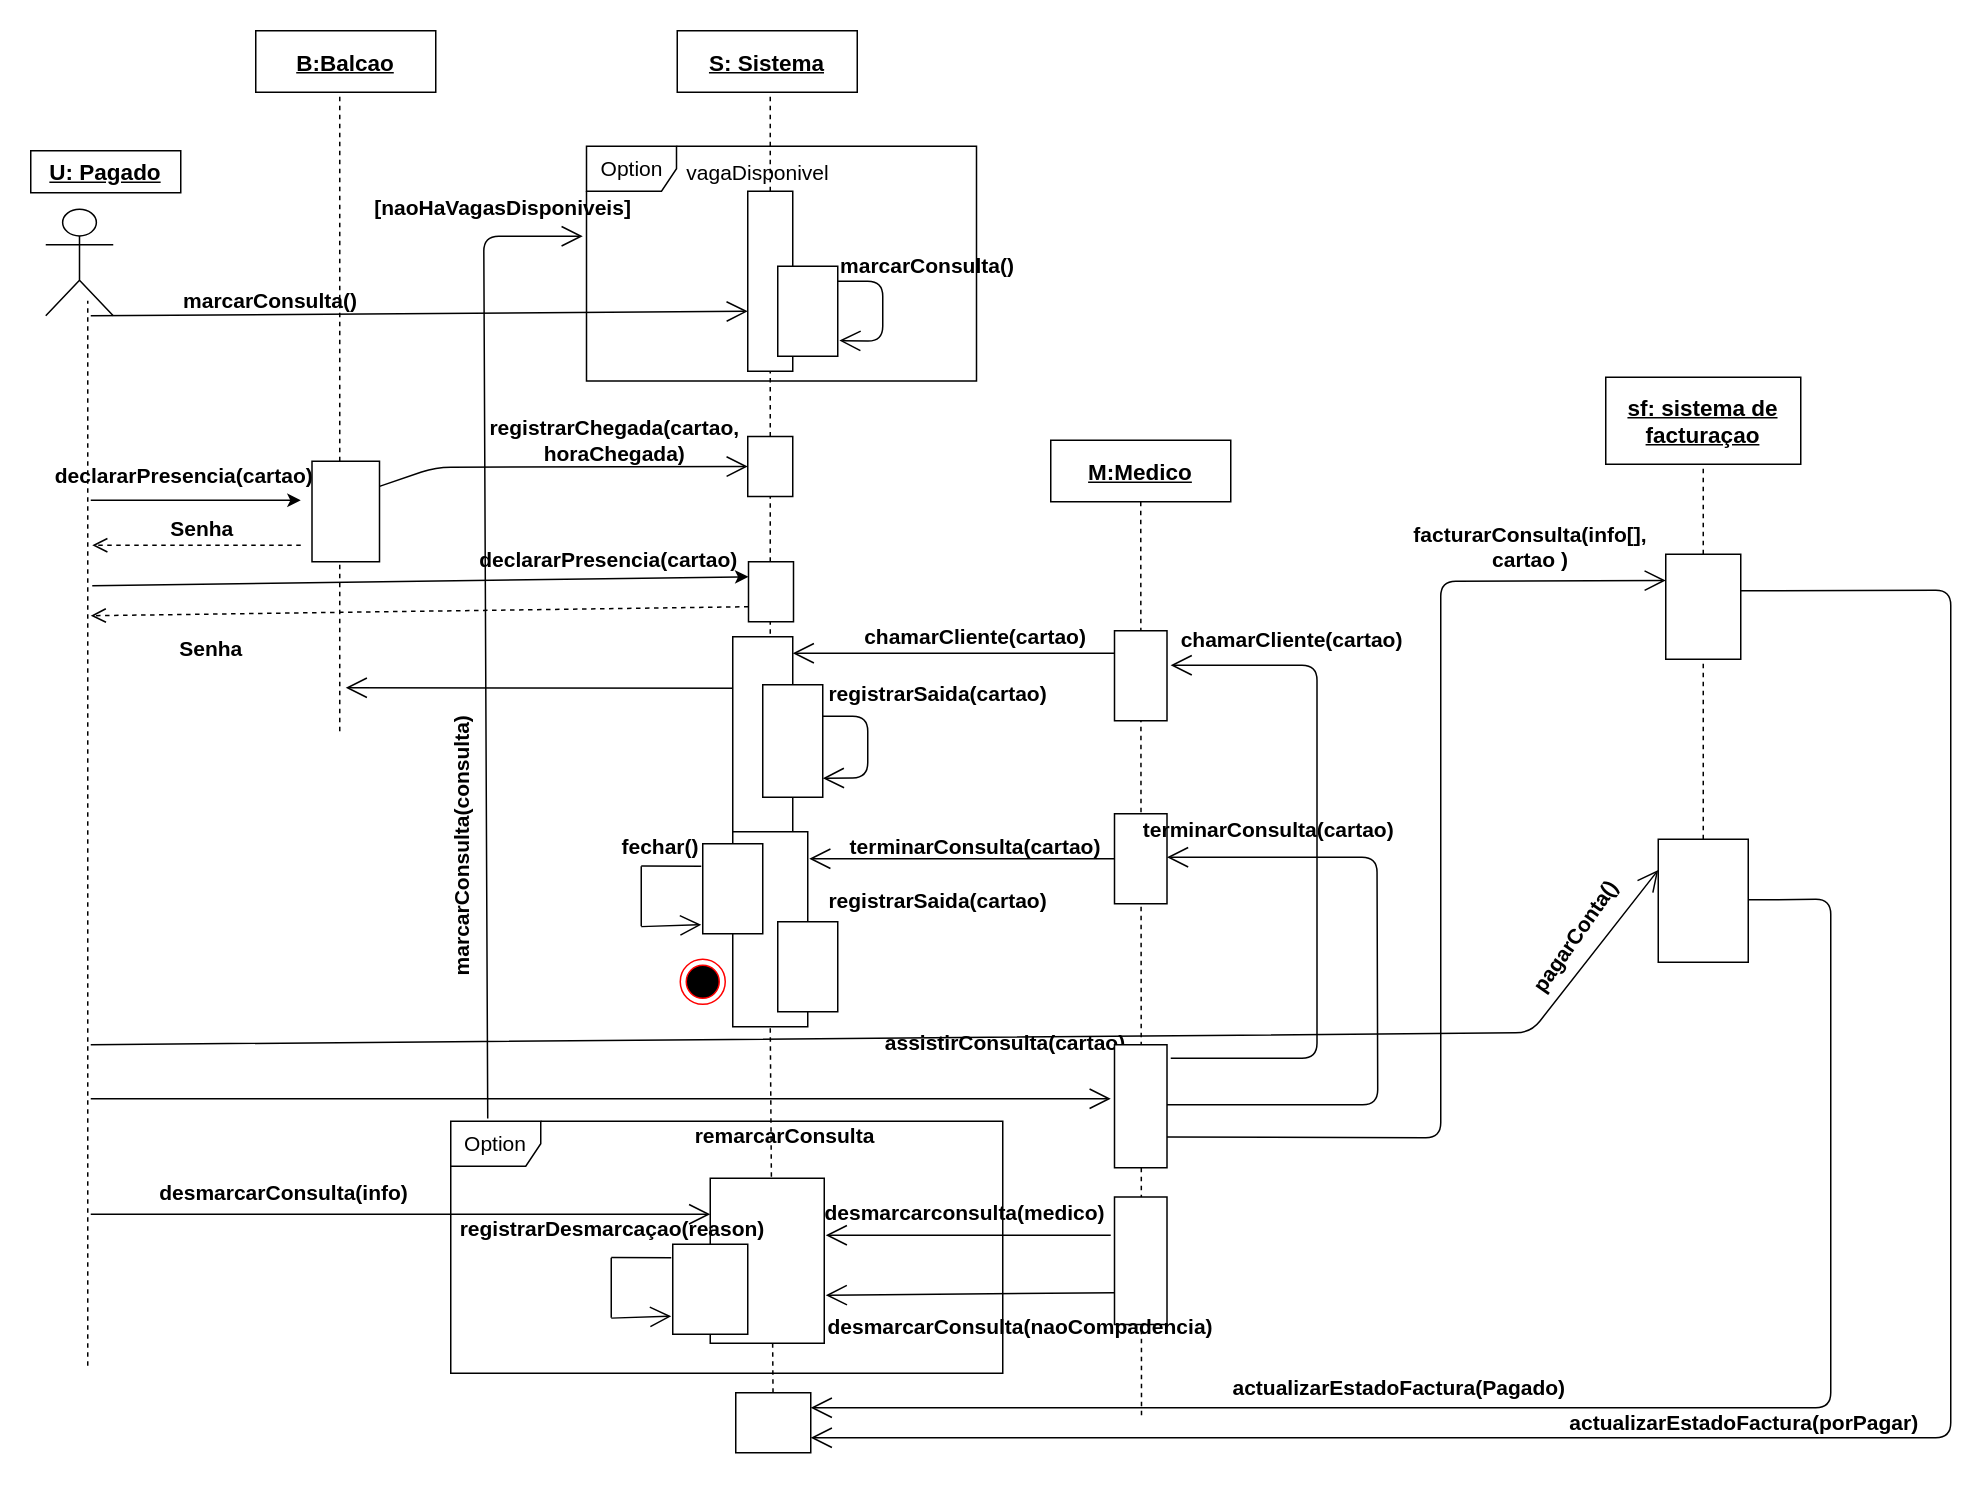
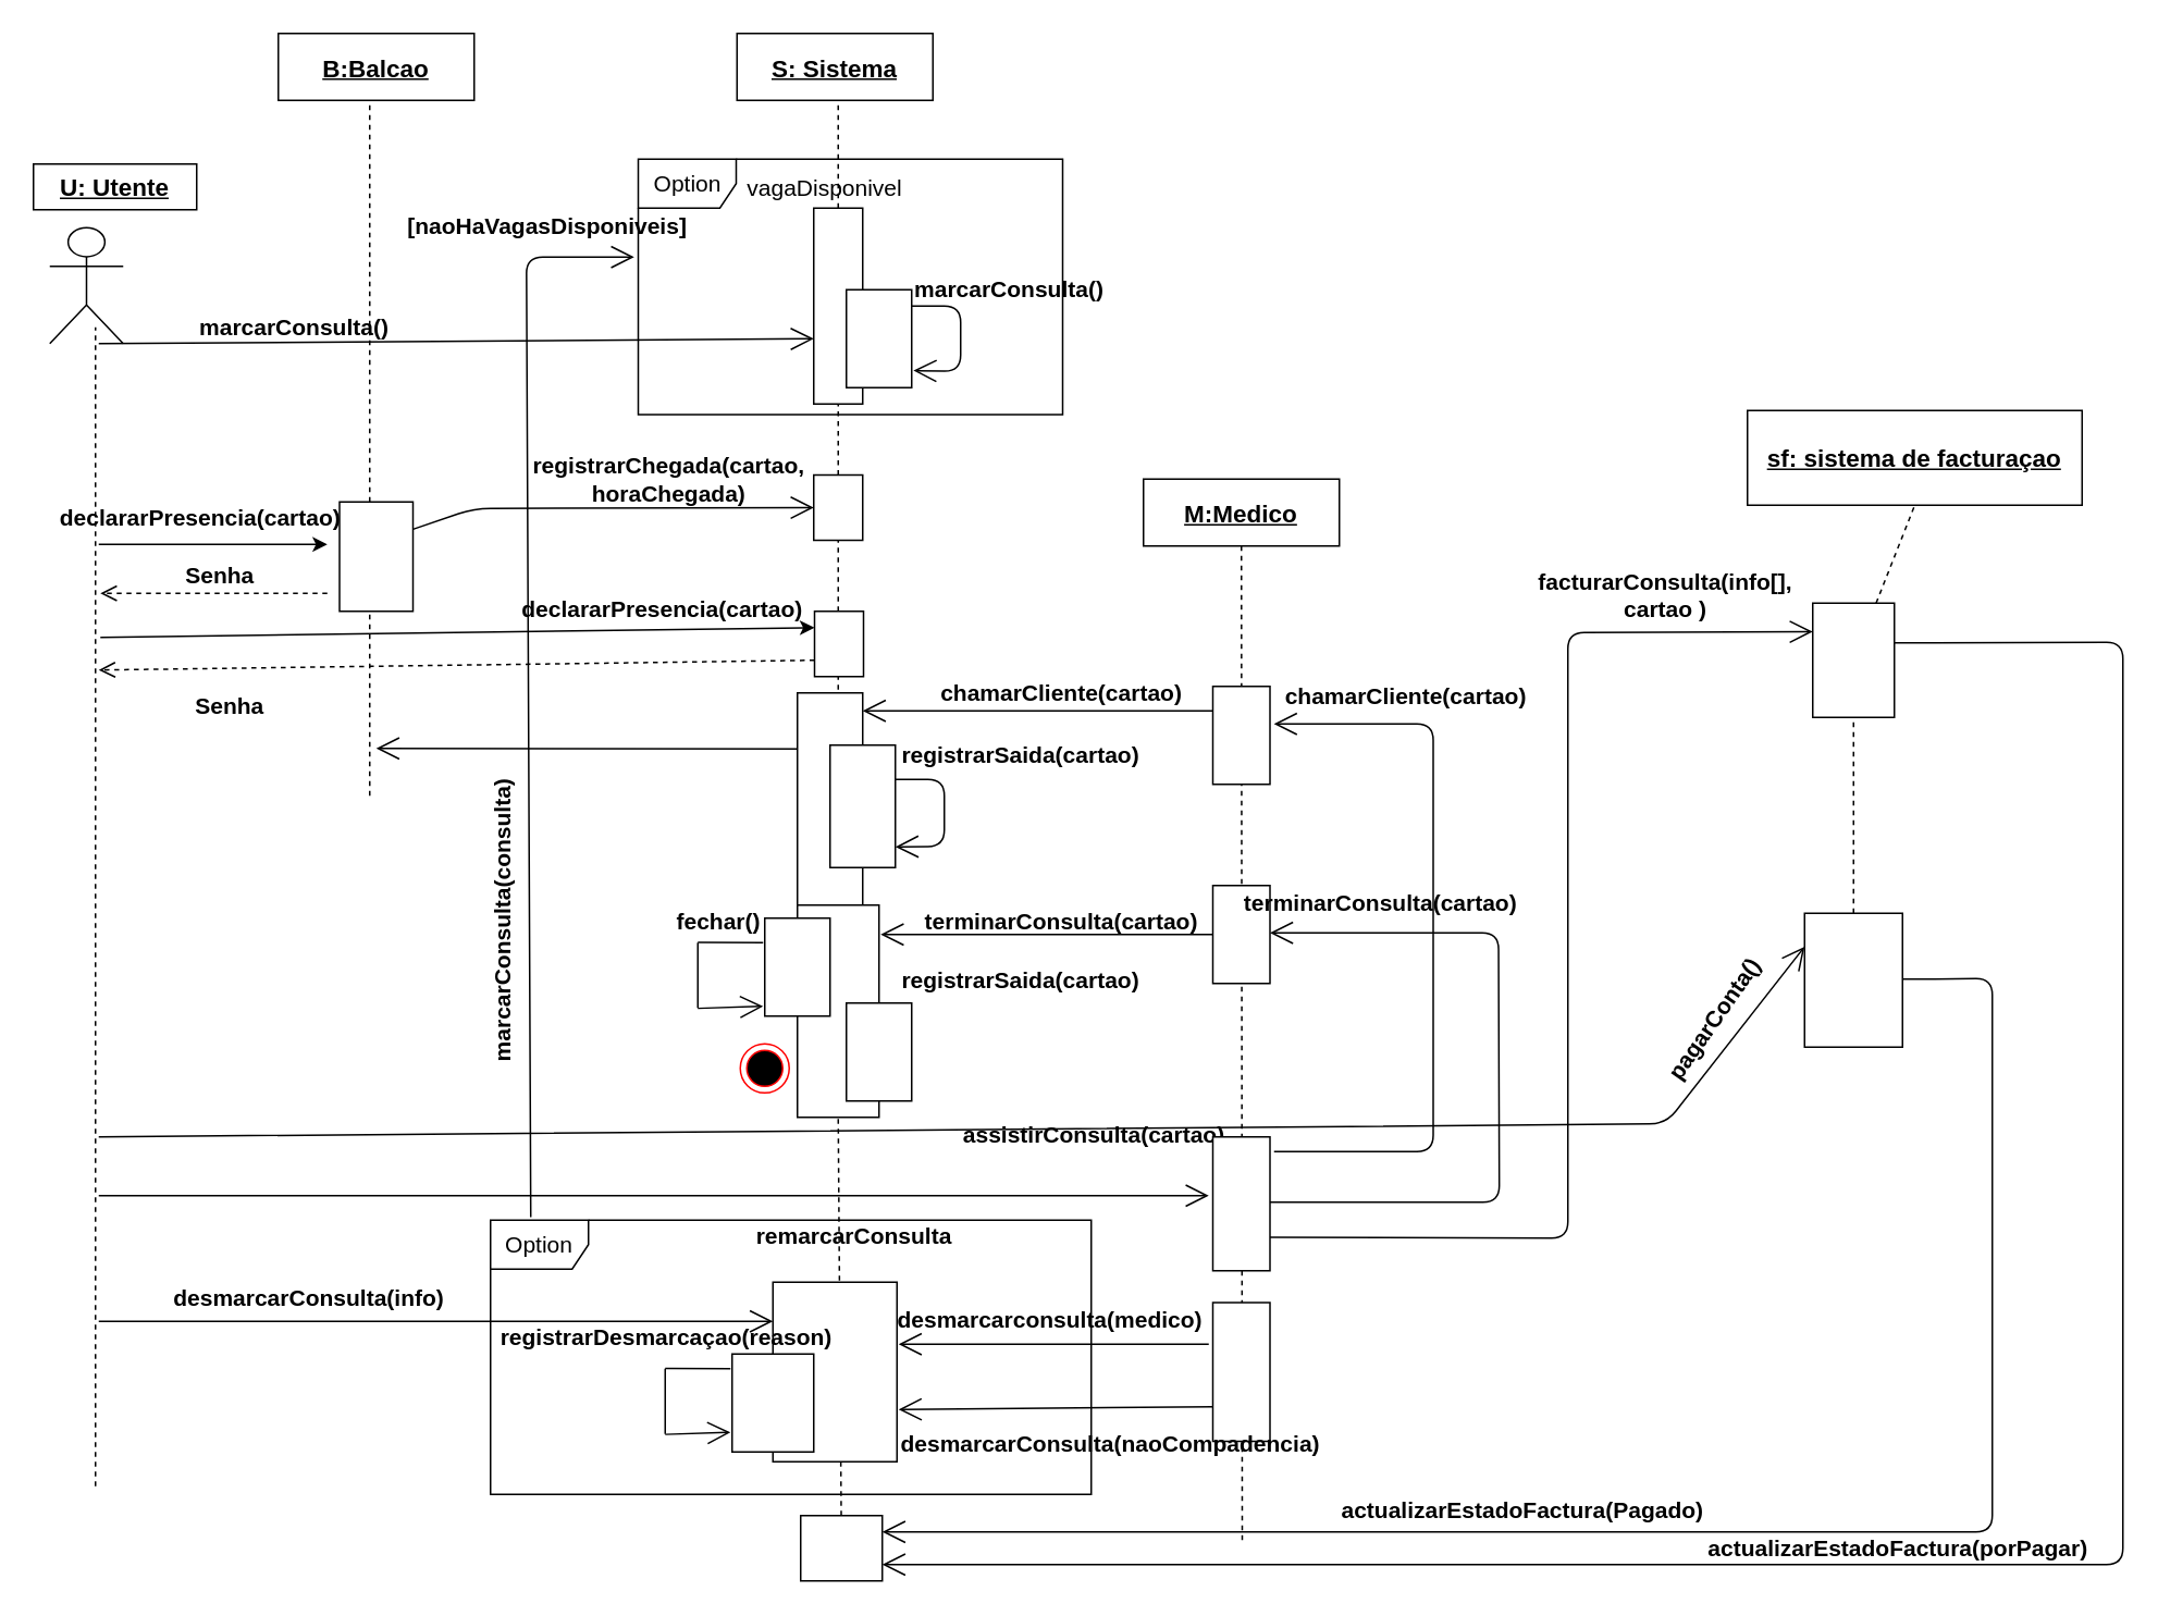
- <mxCell id="47" value="U: Pagado" style="text;html=1;align=center;verticalAlign=middle;whiteSpace=wrap;rounded=0;fontStyle=5;fillColor=#ffffff;strokeColor=#000000;fontSize=15;" parent="1" vertex="1"><mxGeometry x="20" y="100" width="100" height="28" as="geometry" /></mxCell>
+ <mxCell id="47" value="U: Utente" style="text;html=1;align=center;verticalAlign=middle;whiteSpace=wrap;rounded=0;fontStyle=5;fillColor=#ffffff;strokeColor=#000000;fontSize=15;" parent="1" vertex="1"><mxGeometry x="20" y="100" width="100" height="28" as="geometry" /></mxCell>
- <mxCell id="77" value="sf: sistema de facturaçao" style="text;html=1;align=center;verticalAlign=middle;whiteSpace=wrap;rounded=0;fontStyle=5;fontSize=15;strokeColor=#000000;fillColor=#ffffff;" vertex="1" parent="1"><mxGeometry x="1070" y="251" width="130" height="58" as="geometry" /></mxCell>
+ <mxCell id="77" value="sf: sistema de facturaçao" style="text;html=1;align=center;verticalAlign=middle;whiteSpace=wrap;rounded=0;fontStyle=5;fontSize=15;strokeColor=#000000;fillColor=#ffffff;" vertex="1" parent="1"><mxGeometry x="1070" y="251" width="205" height="58" as="geometry" /></mxCell>
